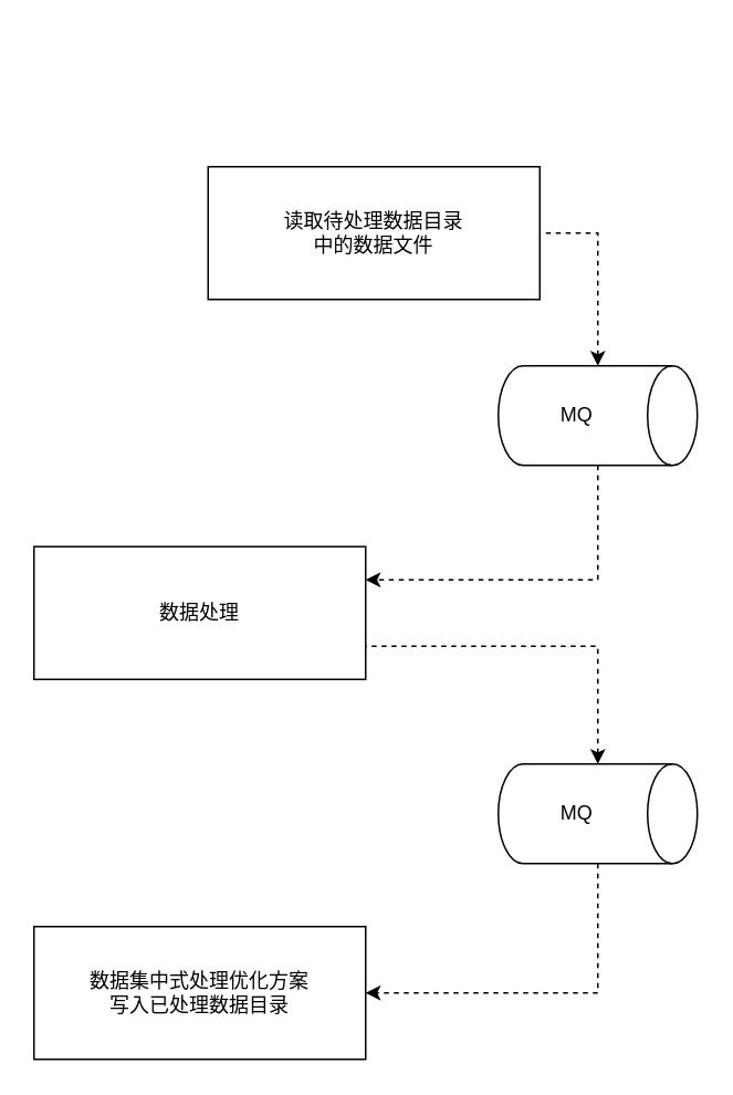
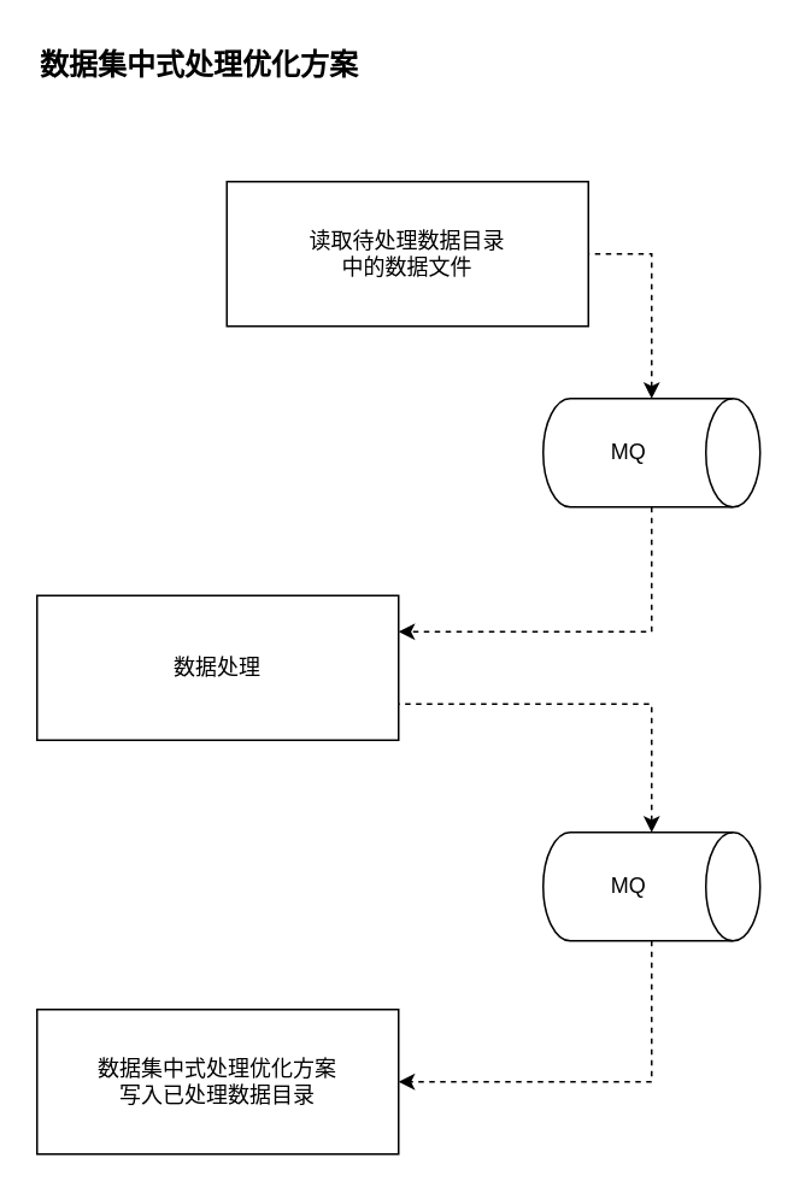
+ <mxCell id="2" value="&lt;b style=&quot;font-size: 16px;&quot;&gt;数据集中式处理优化方案&lt;/b&gt;" style="text;html=1;align=left;verticalAlign=middle;resizable=0;points=[];autosize=1;strokeColor=none;fillColor=none;fontSize=16;rounded=0;labelBackgroundColor=none;" parent="1" vertex="1"><mxGeometry x="20" y="20" width="200" height="30" as="geometry" /></mxCell>
